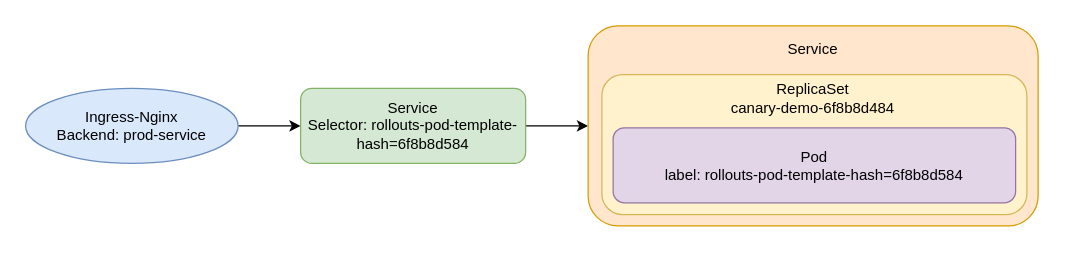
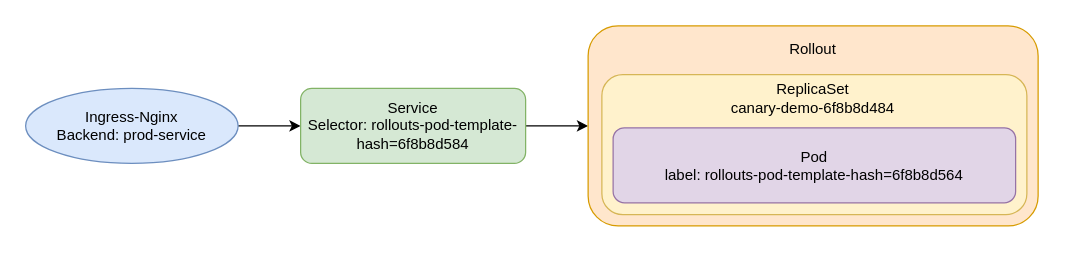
- <mxCell id="7" value="Service" style="text;html=1;strokeColor=none;fillColor=none;align=center;verticalAlign=middle;whiteSpace=wrap;rounded=0;" parent="1" vertex="1"><mxGeometry x="595" y="23.5" width="110" height="30" as="geometry" /></mxCell>
+ <mxCell id="7" value="Rollout" style="text;html=1;strokeColor=none;fillColor=none;align=center;verticalAlign=middle;whiteSpace=wrap;rounded=0;" parent="1" vertex="1"><mxGeometry x="595" y="23.5" width="110" height="30" as="geometry" /></mxCell>
- <mxCell id="9" value="Pod&lt;br&gt;label: rollouts-pod-template-hash=6f8b8d584" style="rounded=1;whiteSpace=wrap;html=1;fillColor=#e1d5e7;strokeColor=#9673a6;" parent="1" vertex="1"><mxGeometry x="490" y="101.5" width="322" height="60" as="geometry" /></mxCell>
+ <mxCell id="9" value="Pod&lt;br&gt;label: rollouts-pod-template-hash=6f8b8d564" style="rounded=1;whiteSpace=wrap;html=1;fillColor=#e1d5e7;strokeColor=#9673a6;" parent="1" vertex="1"><mxGeometry x="490" y="101.5" width="322" height="60" as="geometry" /></mxCell>
